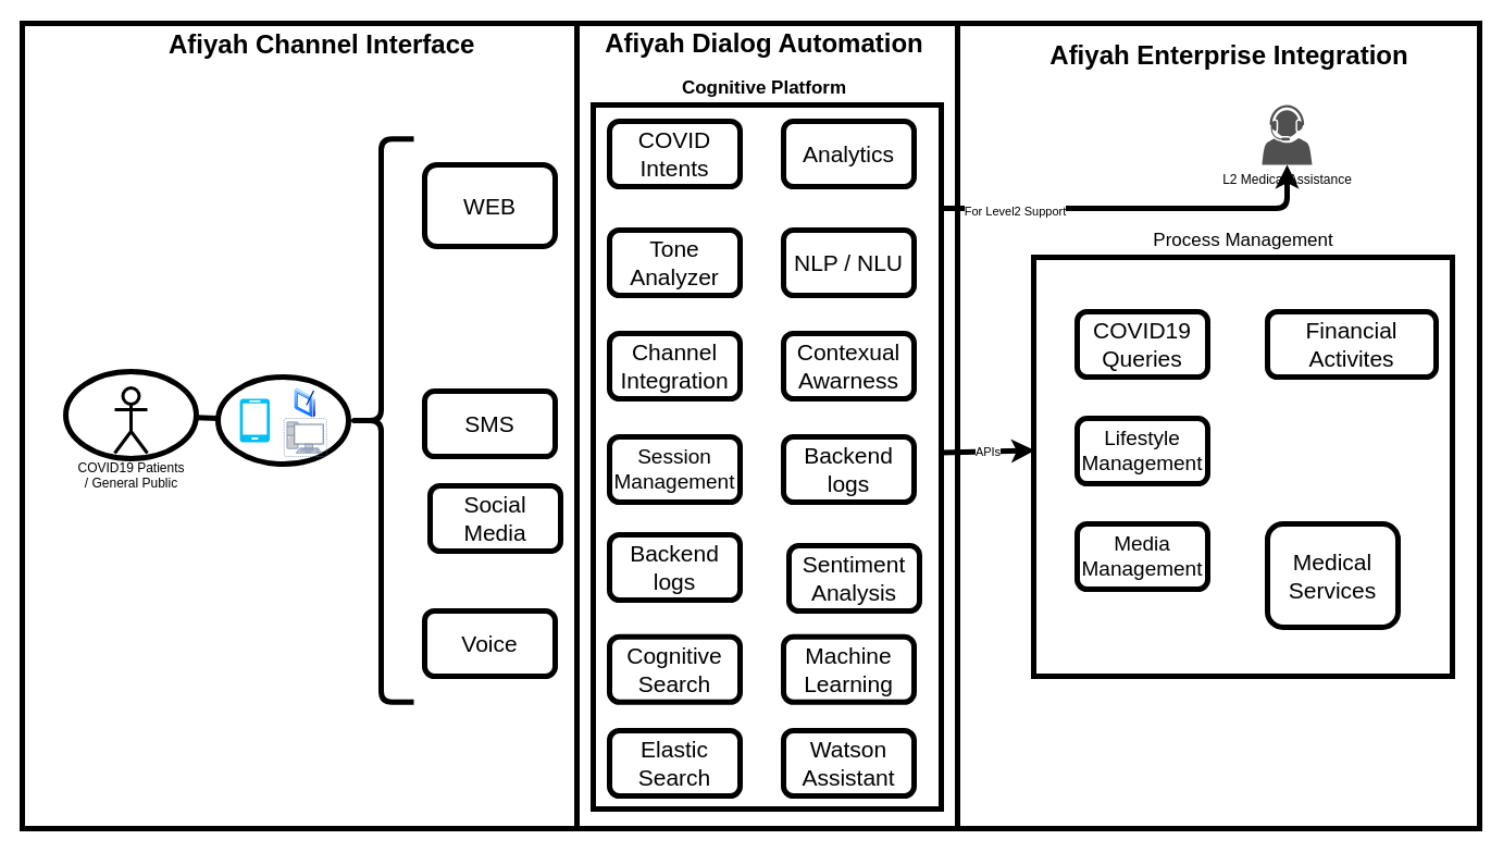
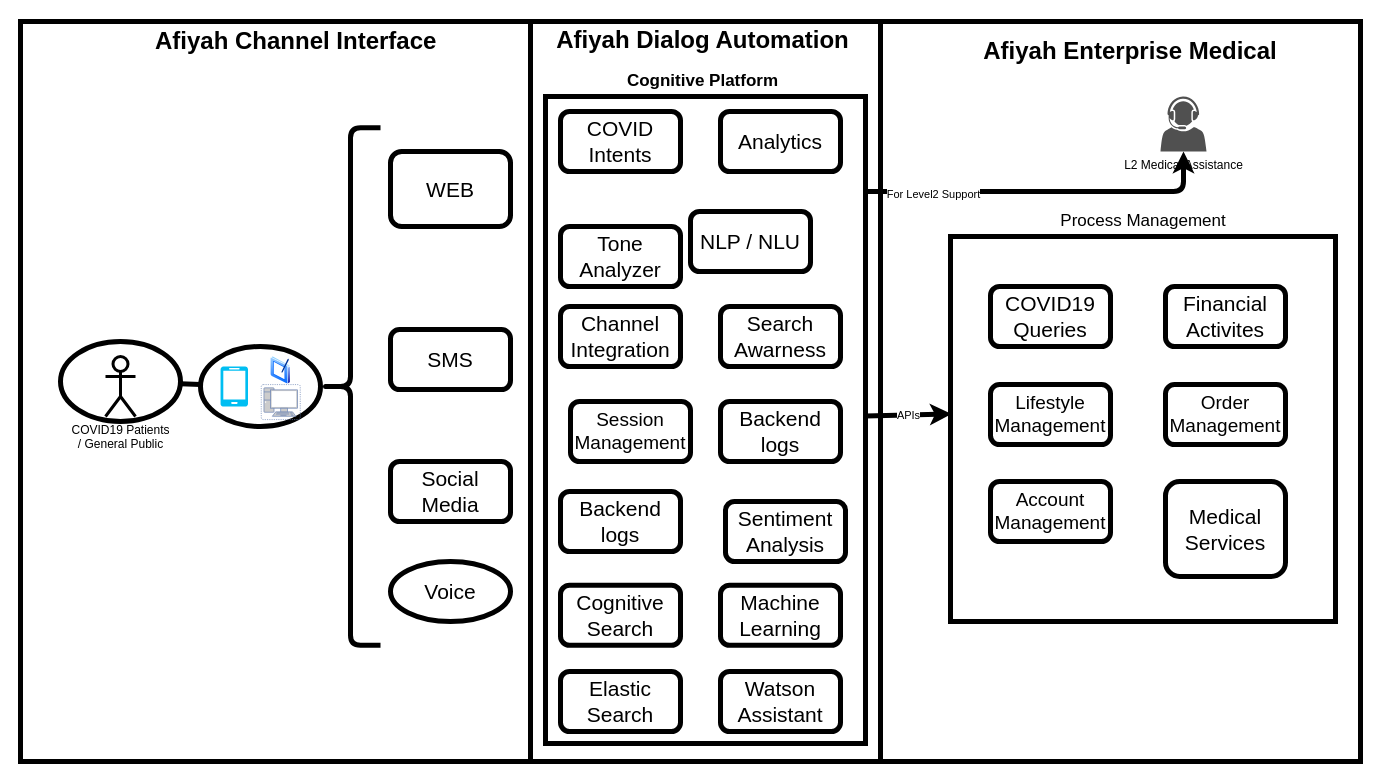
- <mxCell id="46" value="&lt;h1&gt;Afiyah Enterprise Integration&lt;/h1&gt;" style="text;html=1;strokeColor=none;fillColor=none;spacing=5;spacingTop=-20;whiteSpace=wrap;overflow=hidden;rounded=0;align=center;" parent="1" vertex="1"><mxGeometry x="950" y="31" width="360" height="120" as="geometry" /></mxCell>
+ <mxCell id="46" value="&lt;h1&gt;Afiyah Enterprise Medical&lt;/h1&gt;" style="text;html=1;strokeColor=none;fillColor=none;spacing=5;spacingTop=-20;whiteSpace=wrap;overflow=hidden;rounded=0;align=center;" parent="1" vertex="1"><mxGeometry x="950" y="31" width="360" height="120" as="geometry" /></mxCell>
- <mxCell id="30" value="&lt;font style=&quot;font-size: 21px&quot;&gt;Tone Analyzer&lt;/font&gt;" style="rounded=1;whiteSpace=wrap;html=1;strokeWidth=5;" parent="1" vertex="1"><mxGeometry x="560" y="211" width="120" height="60" as="geometry" /></mxCell>
+ <mxCell id="30" value="&lt;font style=&quot;font-size: 21px&quot;&gt;Tone Analyzer&lt;/font&gt;" style="rounded=1;whiteSpace=wrap;html=1;strokeWidth=5;" parent="1" vertex="1"><mxGeometry x="560" y="226" width="120" height="60" as="geometry" /></mxCell>
- <mxCell id="31" value="&lt;font style=&quot;font-size: 21px&quot;&gt;NLP / NLU&lt;/font&gt;" style="rounded=1;whiteSpace=wrap;html=1;strokeWidth=5;" parent="1" vertex="1"><mxGeometry x="720" y="211" width="120" height="60" as="geometry" /></mxCell>
+ <mxCell id="31" value="&lt;font style=&quot;font-size: 21px&quot;&gt;NLP / NLU&lt;/font&gt;" style="rounded=1;whiteSpace=wrap;html=1;strokeWidth=5;" parent="1" vertex="1"><mxGeometry x="690" y="211" width="120" height="60" as="geometry" /></mxCell>
- <mxCell id="21" value="&lt;font style=&quot;font-size: 21px&quot;&gt;Financial Activites&lt;/font&gt;" style="rounded=1;whiteSpace=wrap;html=1;strokeWidth=5;" parent="1" vertex="1"><mxGeometry x="1165" y="286" width="155" height="60" as="geometry" /></mxCell>
+ <mxCell id="21" value="&lt;font style=&quot;font-size: 21px&quot;&gt;Financial Activites&lt;/font&gt;" style="rounded=1;whiteSpace=wrap;html=1;strokeWidth=5;" parent="1" vertex="1"><mxGeometry x="1165" y="286" width="120" height="60" as="geometry" /></mxCell>
- <mxCell id="33" value="&lt;font style=&quot;font-size: 21px&quot;&gt;Contexual Awarness&lt;/font&gt;" style="rounded=1;whiteSpace=wrap;html=1;strokeWidth=5;" parent="1" vertex="1"><mxGeometry x="720" y="306" width="120" height="60" as="geometry" /></mxCell>
+ <mxCell id="33" value="&lt;font style=&quot;font-size: 21px&quot;&gt;Search Awarness&lt;/font&gt;" style="rounded=1;whiteSpace=wrap;html=1;strokeWidth=5;" parent="1" vertex="1"><mxGeometry x="720" y="306" width="120" height="60" as="geometry" /></mxCell>
- <mxCell id="13" value="&lt;font style=&quot;font-size: 21px&quot;&gt;SMS&lt;/font&gt;" style="rounded=1;whiteSpace=wrap;html=1;strokeWidth=5;" parent="1" vertex="1"><mxGeometry x="390" y="359.08" width="120" height="60" as="geometry" /></mxCell>
+ <mxCell id="13" value="&lt;font style=&quot;font-size: 21px&quot;&gt;SMS&lt;/font&gt;" style="rounded=1;whiteSpace=wrap;html=1;strokeWidth=5;" parent="1" vertex="1"><mxGeometry x="390" y="329.08" width="120" height="60" as="geometry" /></mxCell>
+ <mxCell id="23" value="&lt;font style=&quot;font-size: 19px&quot;&gt;Order Management&lt;/font&gt;" style="rounded=1;whiteSpace=wrap;html=1;strokeWidth=5;" parent="1" vertex="1"><mxGeometry x="1165" y="384.08" width="120" height="60" as="geometry" /></mxCell>
- <mxCell id="34" value="&lt;font style=&quot;font-size: 19px&quot;&gt;Session Management&lt;/font&gt;" style="rounded=1;whiteSpace=wrap;html=1;strokeWidth=5;" parent="1" vertex="1"><mxGeometry x="560" y="401" width="120" height="60" as="geometry" /></mxCell>
+ <mxCell id="34" value="&lt;font style=&quot;font-size: 19px&quot;&gt;Session Management&lt;/font&gt;" style="rounded=1;whiteSpace=wrap;html=1;strokeWidth=5;" parent="1" vertex="1"><mxGeometry x="570" y="401" width="120" height="60" as="geometry" /></mxCell>
- <mxCell id="14" value="&lt;font style=&quot;font-size: 21px&quot;&gt;Social Media&lt;/font&gt;" style="rounded=1;whiteSpace=wrap;html=1;strokeWidth=5;" parent="1" vertex="1"><mxGeometry x="395" y="446" width="120" height="60" as="geometry" /></mxCell>
+ <mxCell id="14" value="&lt;font style=&quot;font-size: 21px&quot;&gt;Social Media&lt;/font&gt;" style="rounded=1;whiteSpace=wrap;html=1;strokeWidth=5;" parent="1" vertex="1"><mxGeometry x="390" y="461" width="120" height="60" as="geometry" /></mxCell>
- <mxCell id="25" value="&lt;font style=&quot;font-size: 19px&quot;&gt;Media Management&lt;/font&gt;" style="rounded=1;whiteSpace=wrap;html=1;strokeWidth=5;" parent="1" vertex="1"><mxGeometry x="990" y="481" width="120" height="60" as="geometry" /></mxCell>
+ <mxCell id="25" value="&lt;font style=&quot;font-size: 19px&quot;&gt;Account Management&lt;/font&gt;" style="rounded=1;whiteSpace=wrap;html=1;strokeWidth=5;" parent="1" vertex="1"><mxGeometry x="990" y="481" width="120" height="60" as="geometry" /></mxCell>
- <mxCell id="15" value="&lt;font style=&quot;font-size: 21px&quot;&gt;Voice&lt;/font&gt;" style="rounded=1;whiteSpace=wrap;html=1;strokeWidth=5;" parent="1" vertex="1"><mxGeometry x="390" y="561" width="120" height="60" as="geometry" /></mxCell>
+ <mxCell id="15" value="&lt;font style=&quot;font-size: 21px&quot;&gt;Voice&lt;/font&gt;" style="ellipse;whiteSpace=wrap;html=1;strokeWidth=5;" parent="1" vertex="1"><mxGeometry x="390" y="561" width="120" height="60" as="geometry" /></mxCell>
